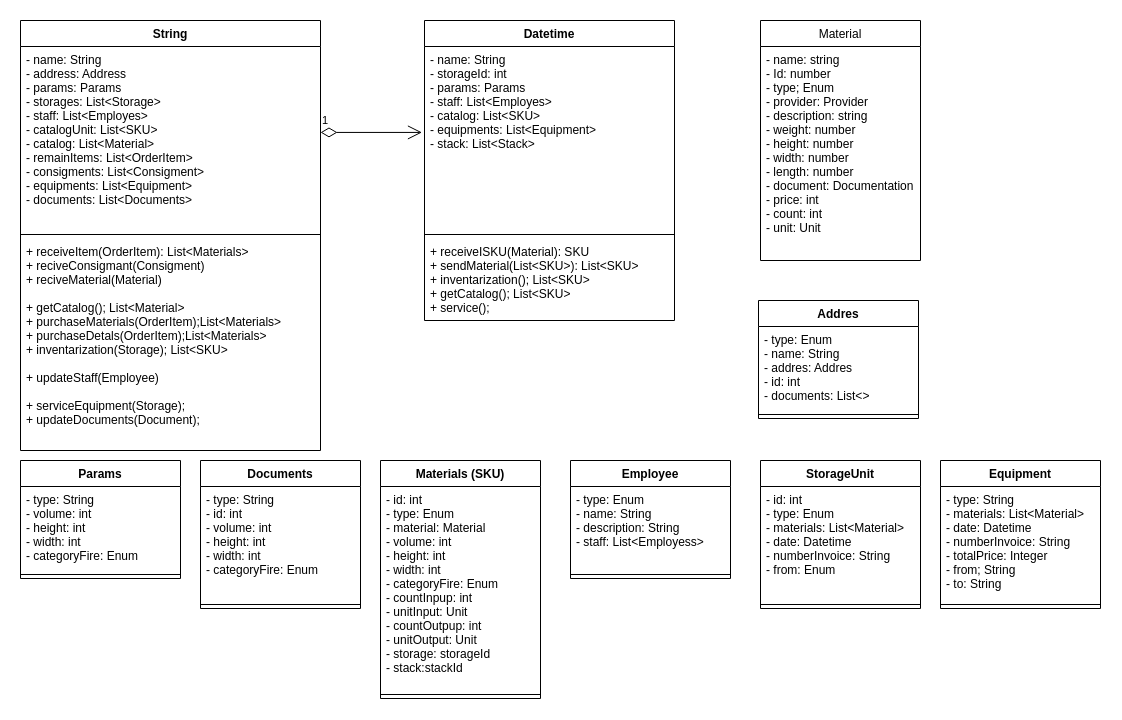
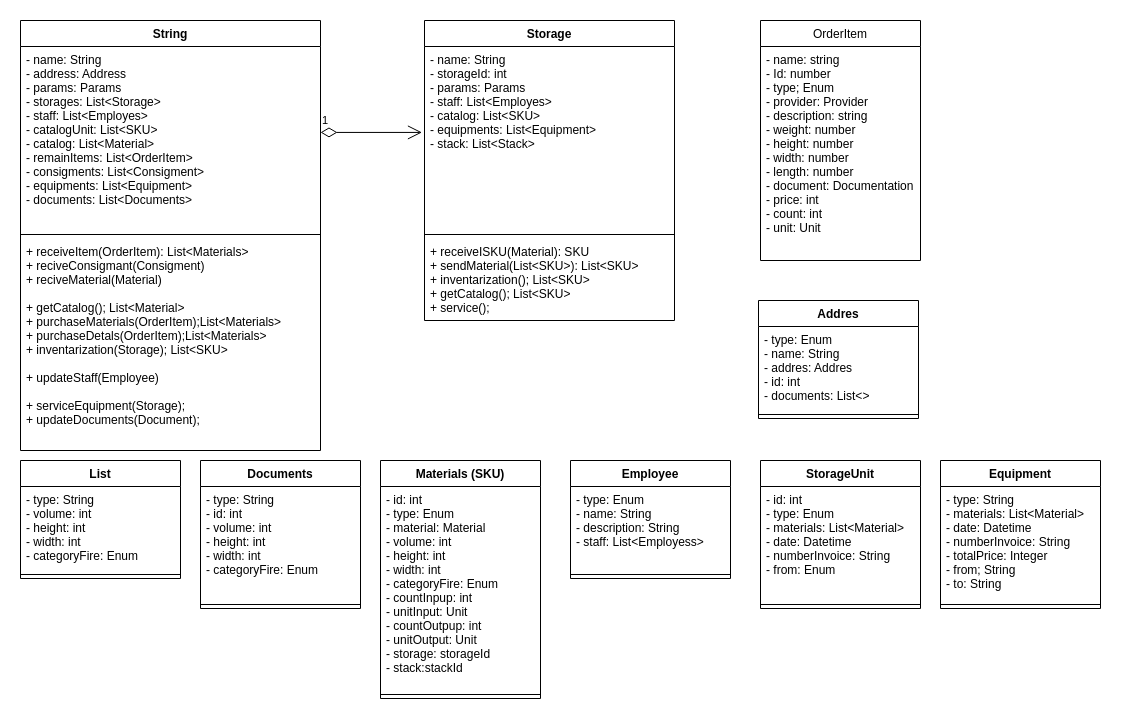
- <mxCell id="6" value="Datetime" style="swimlane;fontStyle=1;align=center;verticalAlign=top;childLayout=stackLayout;horizontal=1;startSize=26;horizontalStack=0;resizeParent=1;resizeParentMax=0;resizeLast=0;collapsible=1;marginBottom=0;" parent="1" vertex="1"><mxGeometry x="424" y="20" width="250" height="300" as="geometry" /></mxCell>
+ <mxCell id="6" value="Storage" style="swimlane;fontStyle=1;align=center;verticalAlign=top;childLayout=stackLayout;horizontal=1;startSize=26;horizontalStack=0;resizeParent=1;resizeParentMax=0;resizeLast=0;collapsible=1;marginBottom=0;" parent="1" vertex="1"><mxGeometry x="424" y="20" width="250" height="300" as="geometry" /></mxCell>
- <mxCell id="29" value="Material" style="swimlane;fontStyle=0;childLayout=stackLayout;horizontal=1;startSize=26;fillColor=none;horizontalStack=0;resizeParent=1;resizeParentMax=0;resizeLast=0;collapsible=1;marginBottom=0;" parent="1" vertex="1"><mxGeometry x="760" y="20" width="160" height="240" as="geometry" /></mxCell>
+ <mxCell id="29" value="OrderItem" style="swimlane;fontStyle=0;childLayout=stackLayout;horizontal=1;startSize=26;fillColor=none;horizontalStack=0;resizeParent=1;resizeParentMax=0;resizeLast=0;collapsible=1;marginBottom=0;" parent="1" vertex="1"><mxGeometry x="760" y="20" width="160" height="240" as="geometry" /></mxCell>
- <mxCell id="11" value="Params&#10;" style="swimlane;fontStyle=1;align=center;verticalAlign=top;childLayout=stackLayout;horizontal=1;startSize=26;horizontalStack=0;resizeParent=1;resizeParentMax=0;resizeLast=0;collapsible=1;marginBottom=0;" parent="1" vertex="1"><mxGeometry x="20" y="460" width="160" height="118" as="geometry"><mxRectangle x="180" y="299" width="60" height="26" as="alternateBounds" /></mxGeometry></mxCell>
+ <mxCell id="11" value="List&#10;" style="swimlane;fontStyle=1;align=center;verticalAlign=top;childLayout=stackLayout;horizontal=1;startSize=26;horizontalStack=0;resizeParent=1;resizeParentMax=0;resizeLast=0;collapsible=1;marginBottom=0;" parent="1" vertex="1"><mxGeometry x="20" y="460" width="160" height="118" as="geometry"><mxRectangle x="180" y="299" width="60" height="26" as="alternateBounds" /></mxGeometry></mxCell>
